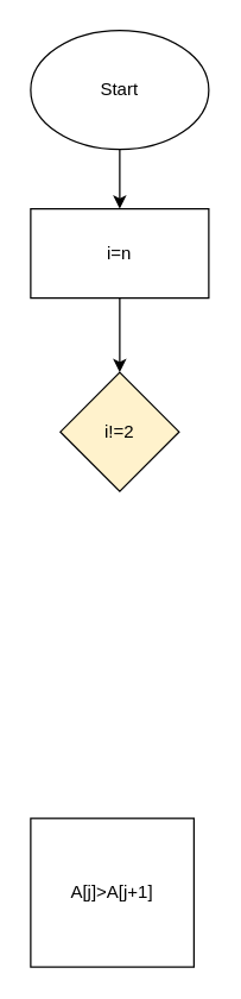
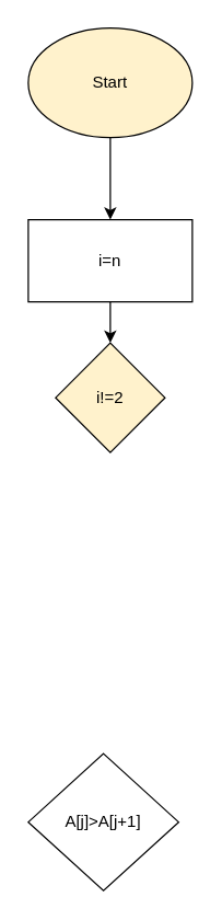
- <mxCell id="3" value="Start" style="ellipse;whiteSpace=wrap;html=1;" vertex="1" parent="1"><mxGeometry x="20" y="20" width="120" height="80" as="geometry" /></mxCell>
+ <mxCell id="3" value="Start" style="ellipse;whiteSpace=wrap;html=1;fillColor=#fff2cc;" vertex="1" parent="1"><mxGeometry x="20" y="20" width="120" height="80" as="geometry" /></mxCell>
- <mxCell id="5" value="i=n" style="rounded=0;whiteSpace=wrap;html=1;" vertex="1" parent="1"><mxGeometry x="20" y="140" width="120" height="60" as="geometry" /></mxCell>
+ <mxCell id="5" value="i=n" style="rounded=0;whiteSpace=wrap;html=1;" vertex="1" parent="1"><mxGeometry x="20" y="160" width="120" height="60" as="geometry" /></mxCell>
- <mxCell id="7" value="A[j]&amp;gt;A[j+1]" style="whiteSpace=wrap;html=1;rounded=0;" vertex="1" parent="1"><mxGeometry x="20" y="550" width="110" height="100" as="geometry" /></mxCell>
+ <mxCell id="7" value="A[j]&amp;gt;A[j+1]" style="rhombus;whiteSpace=wrap;html=1;" vertex="1" parent="1"><mxGeometry x="20" y="550" width="110" height="100" as="geometry" /></mxCell>
